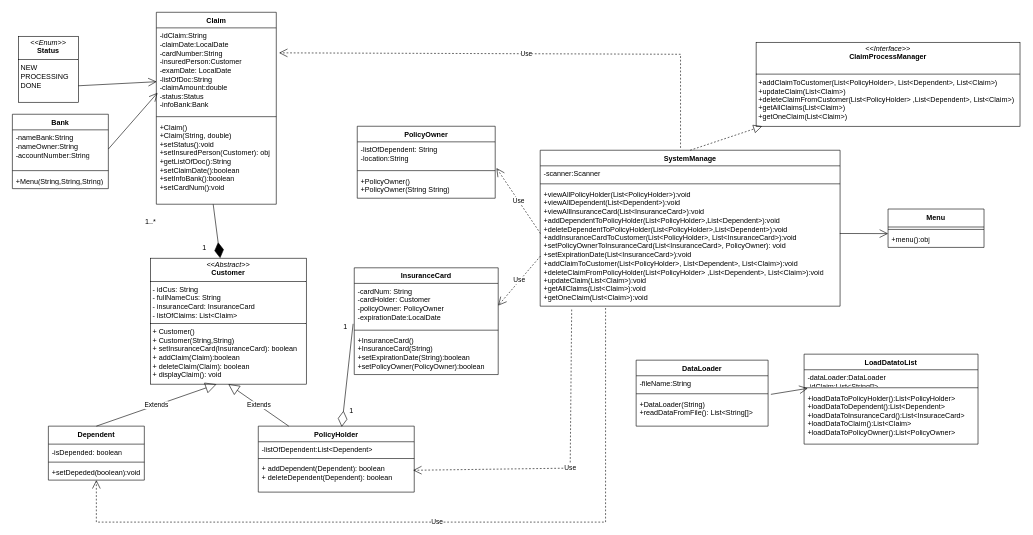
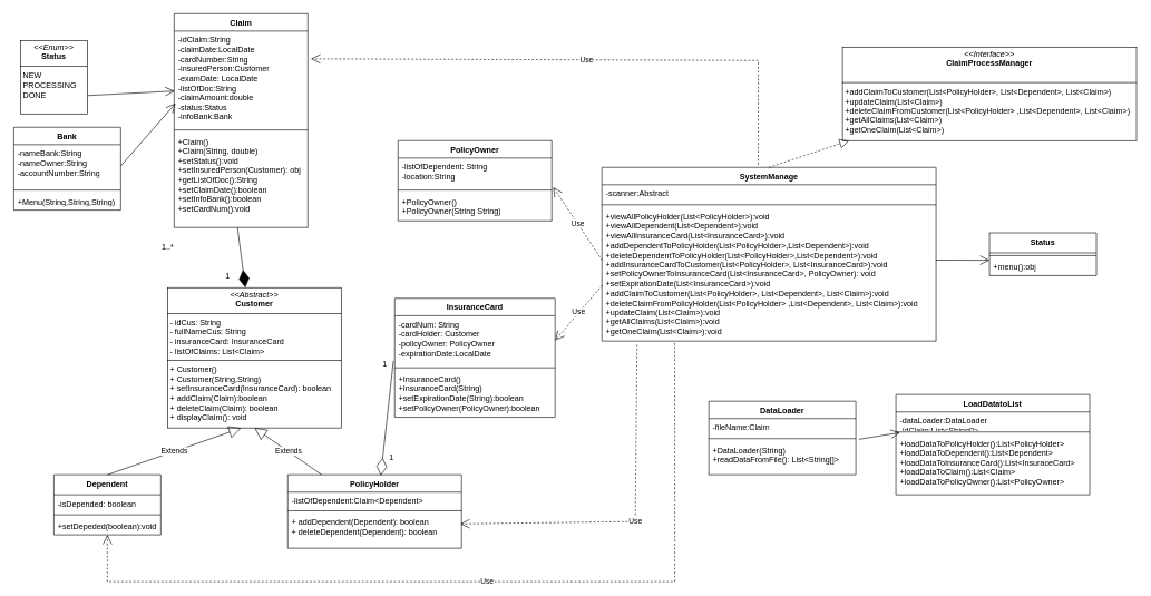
- <mxCell id="40" value="-scanner:Scanner" style="text;strokeColor=none;fillColor=none;align=left;verticalAlign=top;spacingLeft=4;spacingRight=4;overflow=hidden;rotatable=0;points=[[0,0.5],[1,0.5]];portConstraint=eastwest;whiteSpace=wrap;html=1;" vertex="1" parent="39"><mxGeometry y="26" width="500" height="26" as="geometry" /></mxCell>
+ <mxCell id="40" value="-scanner:Abstract" style="text;strokeColor=none;fillColor=none;align=left;verticalAlign=top;spacingLeft=4;spacingRight=4;overflow=hidden;rotatable=0;points=[[0,0.5],[1,0.5]];portConstraint=eastwest;whiteSpace=wrap;html=1;" vertex="1" parent="39"><mxGeometry y="26" width="500" height="26" as="geometry" /></mxCell>
- <mxCell id="43" value="Menu" style="swimlane;fontStyle=1;align=center;verticalAlign=top;childLayout=stackLayout;horizontal=1;startSize=30;horizontalStack=0;resizeParent=1;resizeParentMax=0;resizeLast=0;collapsible=1;marginBottom=0;whiteSpace=wrap;html=1;" vertex="1" parent="1"><mxGeometry x="1480" y="348" width="160" height="64" as="geometry" /></mxCell>
+ <mxCell id="43" value="Status" style="swimlane;fontStyle=1;align=center;verticalAlign=top;childLayout=stackLayout;horizontal=1;startSize=30;horizontalStack=0;resizeParent=1;resizeParentMax=0;resizeLast=0;collapsible=1;marginBottom=0;whiteSpace=wrap;html=1;" vertex="1" parent="1"><mxGeometry x="1480" y="348" width="160" height="64" as="geometry" /></mxCell>
- <mxCell id="54" value="-fileName:String" style="text;strokeColor=none;fillColor=none;align=left;verticalAlign=top;spacingLeft=4;spacingRight=4;overflow=hidden;rotatable=0;points=[[0,0.5],[1,0.5]];portConstraint=eastwest;whiteSpace=wrap;html=1;" vertex="1" parent="53"><mxGeometry y="26" width="220" height="26" as="geometry" /></mxCell>
+ <mxCell id="54" value="-fileName:Claim" style="text;strokeColor=none;fillColor=none;align=left;verticalAlign=top;spacingLeft=4;spacingRight=4;overflow=hidden;rotatable=0;points=[[0,0.5],[1,0.5]];portConstraint=eastwest;whiteSpace=wrap;html=1;" vertex="1" parent="53"><mxGeometry y="26" width="220" height="26" as="geometry" /></mxCell>
- <mxCell id="3" value="-listOfDependent:List&amp;lt;Dependent&amp;gt;" style="text;strokeColor=none;fillColor=none;align=left;verticalAlign=top;spacingLeft=4;spacingRight=4;overflow=hidden;rotatable=0;points=[[0,0.5],[1,0.5]];portConstraint=eastwest;whiteSpace=wrap;html=1;" vertex="1" parent="2"><mxGeometry y="26" width="260" height="24" as="geometry" /></mxCell>
+ <mxCell id="3" value="-listOfDependent:Claim&amp;lt;Dependent&amp;gt;" style="text;strokeColor=none;fillColor=none;align=left;verticalAlign=top;spacingLeft=4;spacingRight=4;overflow=hidden;rotatable=0;points=[[0,0.5],[1,0.5]];portConstraint=eastwest;whiteSpace=wrap;html=1;" vertex="1" parent="2"><mxGeometry y="26" width="260" height="24" as="geometry" /></mxCell>
